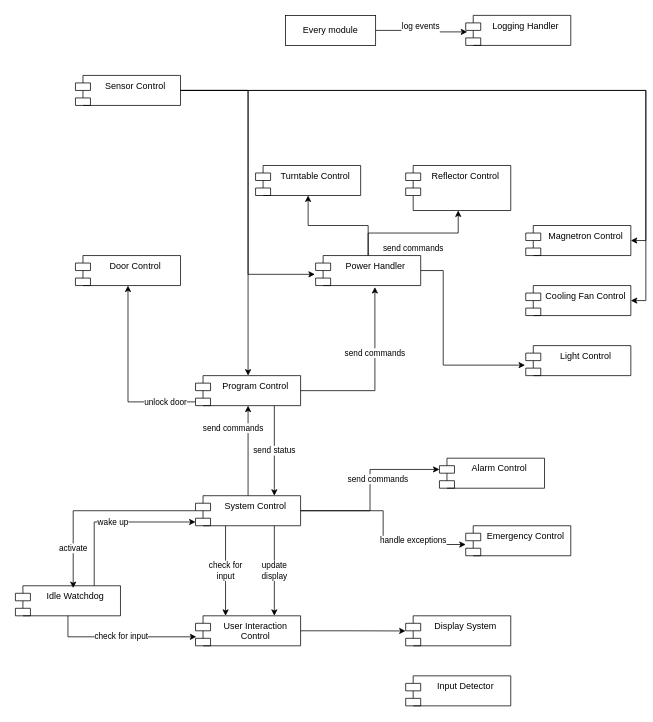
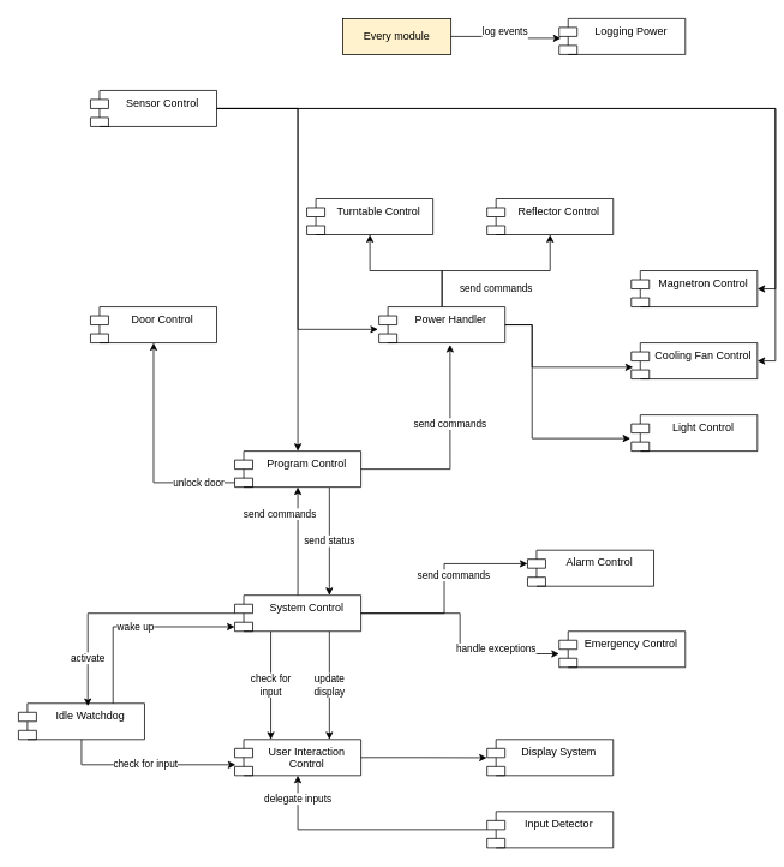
- <mxCell id="29" value="Logging Handler" style="shape=module;align=left;spacingLeft=20;align=center;verticalAlign=top;whiteSpace=wrap;html=1;" parent="1" vertex="1"><mxGeometry x="620" y="20" width="140" height="40" as="geometry" /></mxCell>
+ <mxCell id="29" value="Logging Power" style="shape=module;align=left;spacingLeft=20;align=center;verticalAlign=top;whiteSpace=wrap;html=1;" parent="1" vertex="1"><mxGeometry x="620" y="20" width="140" height="40" as="geometry" /></mxCell>
- <mxCell id="30" value="Every module" style="rounded=0;whiteSpace=wrap;html=1;" parent="1" vertex="1"><mxGeometry x="380" y="20" width="120" height="40" as="geometry" /></mxCell>
+ <mxCell id="30" value="Every module" style="rounded=0;whiteSpace=wrap;html=1;fillColor=#fff2cc;" parent="1" vertex="1"><mxGeometry x="380" y="20" width="120" height="40" as="geometry" /></mxCell>
- <mxCell id="16" value="&lt;div&gt;Reflector Control&lt;/div&gt;" style="shape=module;align=left;spacingLeft=20;align=center;verticalAlign=top;whiteSpace=wrap;html=1;" parent="1" vertex="1"><mxGeometry x="540" y="220" width="140" height="60" as="geometry" /></mxCell>
+ <mxCell id="16" value="&lt;div&gt;Reflector Control&lt;/div&gt;" style="shape=module;align=left;spacingLeft=20;align=center;verticalAlign=top;whiteSpace=wrap;html=1;" parent="1" vertex="1"><mxGeometry x="540" y="220" width="140" height="40" as="geometry" /></mxCell>
+ <mxCell id="21" style="edgeStyle=orthogonalEdgeStyle;rounded=0;orthogonalLoop=1;jettySize=auto;html=1;entryX=0.014;entryY=0.675;entryDx=0;entryDy=0;entryPerimeter=0;" parent="1" source="10" target="18" edge="1"><mxGeometry relative="1" as="geometry"><Array as="points"><mxPoint x="590" y="360" /><mxPoint x="590" y="407" /></Array></mxGeometry></mxCell>
+ <mxCell id="27" value="delegate inputs" style="edgeStyle=orthogonalEdgeStyle;rounded=0;orthogonalLoop=1;jettySize=auto;html=1;entryX=0.5;entryY=1;entryDx=0;entryDy=0;" parent="1" source="28" target="25" edge="1"><mxGeometry x="0.806" relative="1" as="geometry"><mxPoint as="offset" /></mxGeometry></mxCell>
